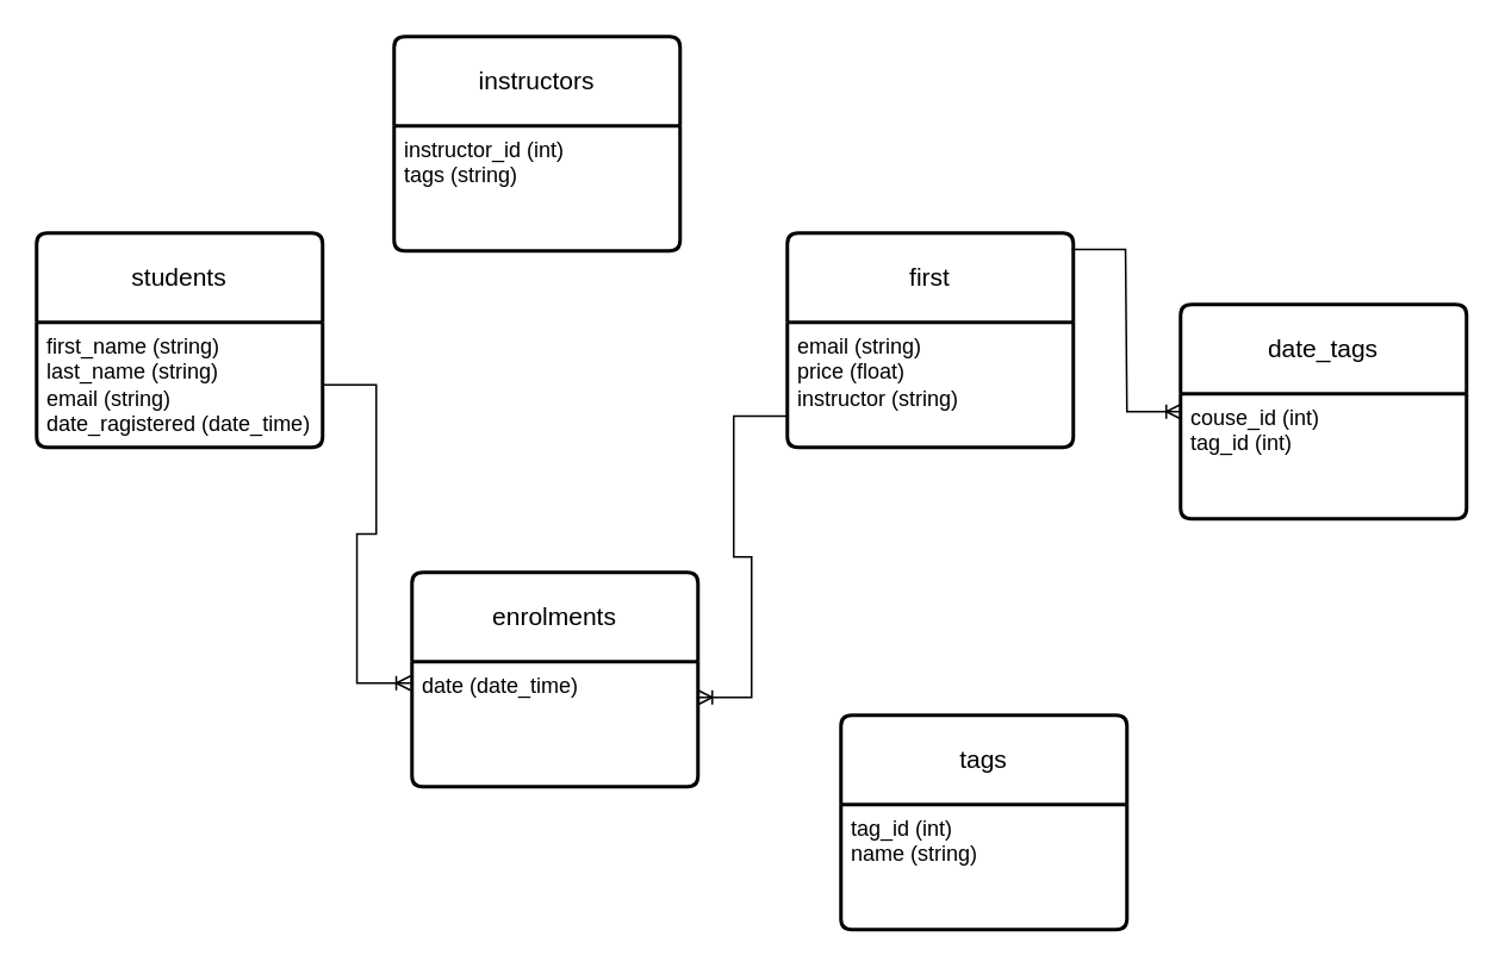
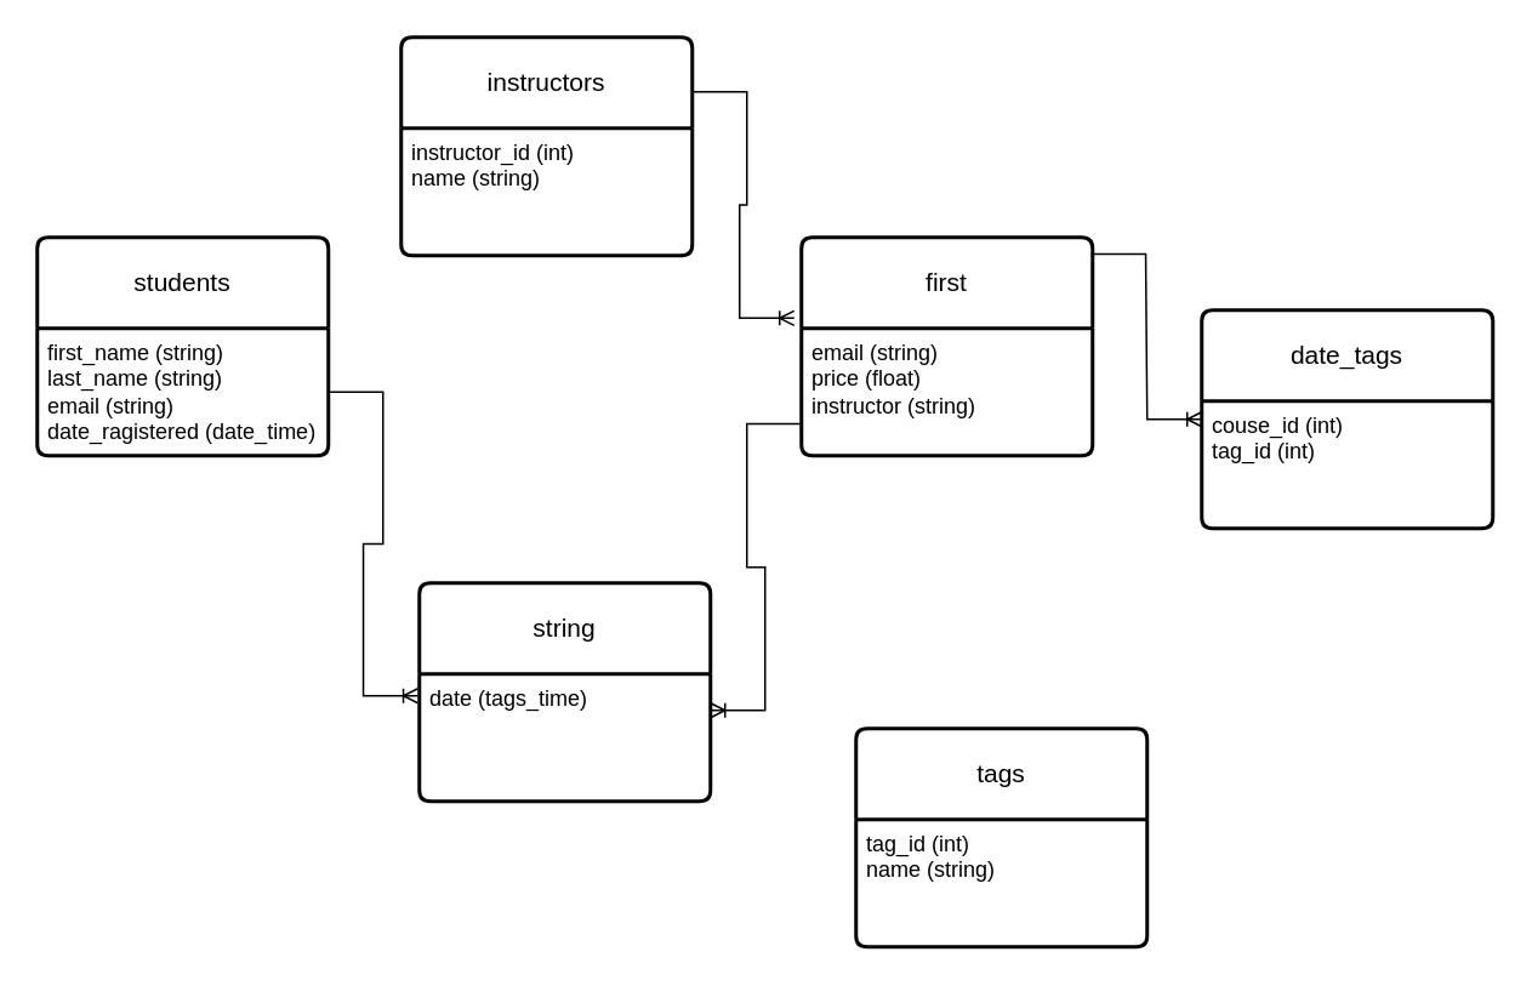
- <mxCell id="17" value="instructor_id (int)&lt;div&gt;tags (string)&lt;/div&gt;" style="align=left;strokeColor=none;fillColor=none;spacingLeft=4;fontSize=12;verticalAlign=top;resizable=0;rotatable=0;part=1;html=1;" vertex="1" parent="16"><mxGeometry y="50" width="160" height="70" as="geometry" /></mxCell>
+ <mxCell id="17" value="instructor_id (int)&lt;div&gt;name (string)&lt;/div&gt;" style="align=left;strokeColor=none;fillColor=none;spacingLeft=4;fontSize=12;verticalAlign=top;resizable=0;rotatable=0;part=1;html=1;" vertex="1" parent="16"><mxGeometry y="50" width="160" height="70" as="geometry" /></mxCell>
+ <mxCell id="19" value="" style="edgeStyle=entityRelationEdgeStyle;fontSize=12;html=1;endArrow=ERoneToMany;rounded=0;entryX=-0.025;entryY=0.37;entryDx=0;entryDy=0;entryPerimeter=0;exitX=1;exitY=0.25;exitDx=0;exitDy=0;" edge="1" parent="1" source="16" target="4"><mxGeometry width="100" height="100" relative="1" as="geometry"><mxPoint x="440" y="120" as="sourcePoint" /><mxPoint x="540" y="20" as="targetPoint" /></mxGeometry></mxCell>
- <mxCell id="6" value="enrolments" style="swimlane;childLayout=stackLayout;horizontal=1;startSize=50;horizontalStack=0;rounded=1;fontSize=14;fontStyle=0;strokeWidth=2;resizeParent=0;resizeLast=1;shadow=0;dashed=0;align=center;arcSize=4;whiteSpace=wrap;html=1;" vertex="1" parent="1"><mxGeometry x="230" y="320" width="160" height="120" as="geometry" /></mxCell>
+ <mxCell id="6" value="string" style="swimlane;childLayout=stackLayout;horizontal=1;startSize=50;horizontalStack=0;rounded=1;fontSize=14;fontStyle=0;strokeWidth=2;resizeParent=0;resizeLast=1;shadow=0;dashed=0;align=center;arcSize=4;whiteSpace=wrap;html=1;" vertex="1" parent="1"><mxGeometry x="230" y="320" width="160" height="120" as="geometry" /></mxCell>
- <mxCell id="7" value="date (date_time)" style="align=left;strokeColor=none;fillColor=none;spacingLeft=4;fontSize=12;verticalAlign=top;resizable=0;rotatable=0;part=1;html=1;" vertex="1" parent="6"><mxGeometry y="50" width="160" height="70" as="geometry" /></mxCell>
+ <mxCell id="7" value="date (tags_time)" style="align=left;strokeColor=none;fillColor=none;spacingLeft=4;fontSize=12;verticalAlign=top;resizable=0;rotatable=0;part=1;html=1;" vertex="1" parent="6"><mxGeometry y="50" width="160" height="70" as="geometry" /></mxCell>
